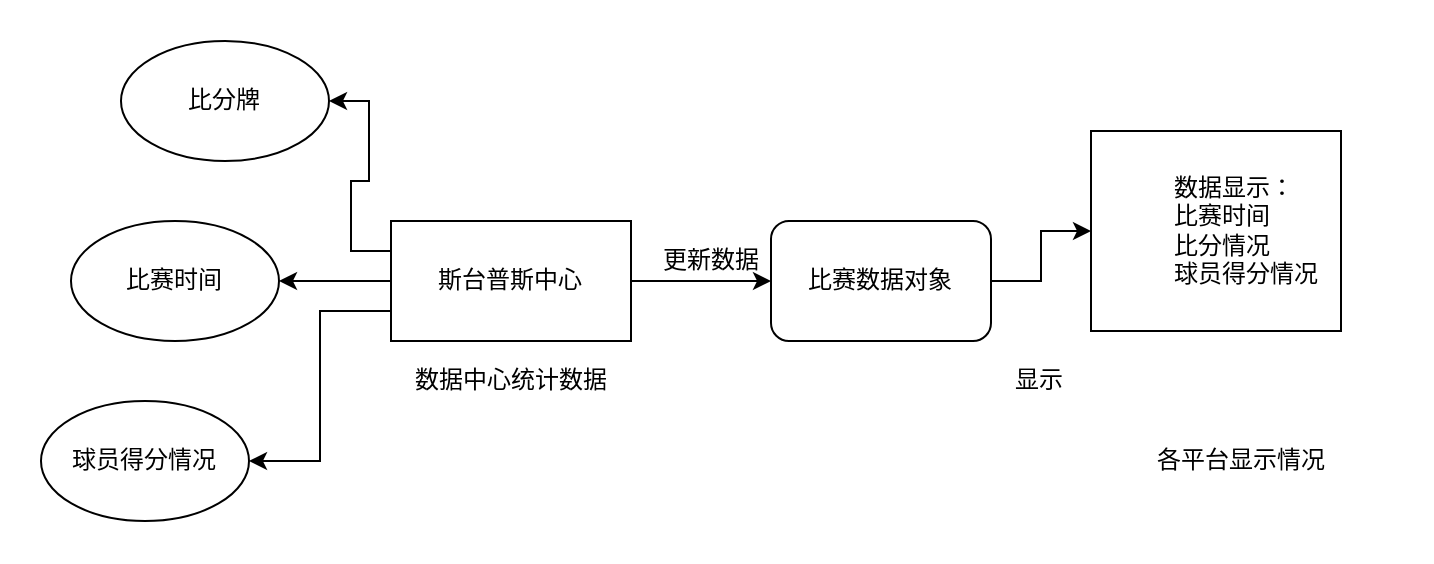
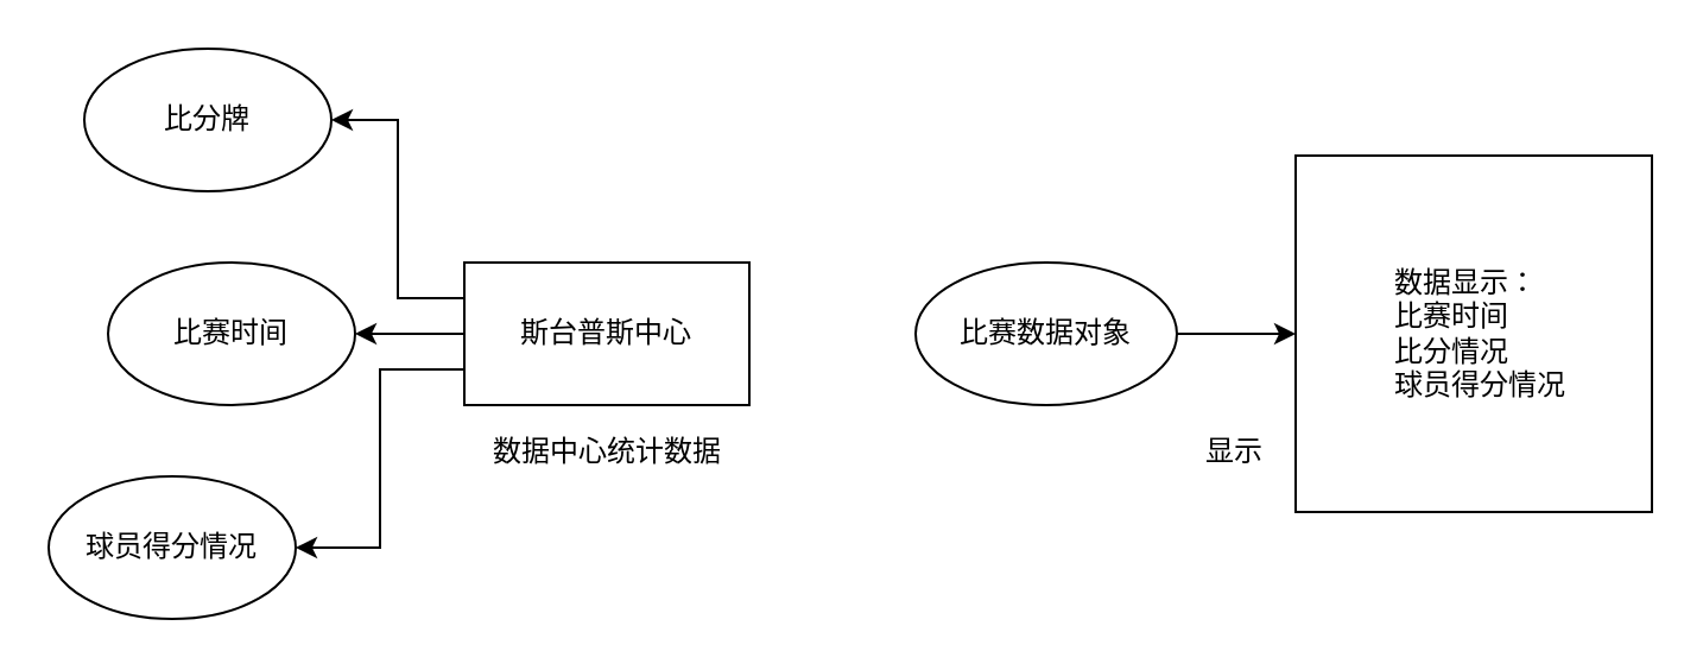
- <mxCell id="6" value="比分牌" style="ellipse;whiteSpace=wrap;html=1;rounded=0;" parent="1" vertex="1"><mxGeometry x="60" y="20" width="104" height="60" as="geometry" /></mxCell>
+ <mxCell id="6" value="比分牌" style="ellipse;whiteSpace=wrap;html=1;rounded=0;" parent="1" vertex="1"><mxGeometry x="35" y="20" width="104" height="60" as="geometry" /></mxCell>
- <mxCell id="12" value="&lt;blockquote style=&quot;margin: 0 0 0 40px ; border: none ; padding: 0px&quot;&gt;&lt;div&gt;&lt;span&gt;数据显示：&lt;/span&gt;&lt;/div&gt;比赛时间&lt;div&gt;&lt;span&gt;比分情况&lt;/span&gt;&lt;/div&gt;&lt;div&gt;&lt;span&gt;球员得分情况&lt;/span&gt;&lt;/div&gt;&lt;/blockquote&gt;" style="whiteSpace=wrap;html=1;aspect=fixed;align=left;" parent="1" vertex="1"><mxGeometry x="545" y="65" width="125" height="100" as="geometry" /></mxCell>
+ <mxCell id="12" value="&lt;blockquote style=&quot;margin: 0 0 0 40px ; border: none ; padding: 0px&quot;&gt;&lt;div&gt;&lt;span&gt;数据显示：&lt;/span&gt;&lt;/div&gt;比赛时间&lt;div&gt;&lt;span&gt;比分情况&lt;/span&gt;&lt;/div&gt;&lt;div&gt;&lt;span&gt;球员得分情况&lt;/span&gt;&lt;/div&gt;&lt;/blockquote&gt;" style="whiteSpace=wrap;html=1;aspect=fixed;align=left;" parent="1" vertex="1"><mxGeometry x="545" y="65" width="150" height="150" as="geometry" /></mxCell>
- <mxCell id="14" value="更新数据" style="text;html=1;align=center;verticalAlign=middle;resizable=0;points=[];autosize=1;strokeColor=none;fillColor=none;" parent="1" vertex="1"><mxGeometry x="325" y="120" width="60" height="20" as="geometry" /></mxCell>
- <mxCell id="11" value="比赛时间" style="ellipse;whiteSpace=wrap;html=1;rounded=0;" parent="1" vertex="1"><mxGeometry x="35" y="110" width="104" height="60" as="geometry" /></mxCell>
+ <mxCell id="11" value="比赛时间" style="ellipse;whiteSpace=wrap;html=1;rounded=0;" parent="1" vertex="1"><mxGeometry x="45" y="110" width="104" height="60" as="geometry" /></mxCell>
- <mxCell id="7" style="edgeStyle=orthogonalEdgeStyle;rounded=0;orthogonalLoop=1;jettySize=auto;html=1;exitX=1;exitY=0.5;exitDx=0;exitDy=0;entryX=0;entryY=0.5;entryDx=0;entryDy=0;" parent="1" source="5" target="9" edge="1"><mxGeometry relative="1" as="geometry"><mxPoint x="385" y="240" as="targetPoint" /></mxGeometry></mxCell>
- <mxCell id="9" value="比赛数据对象" style="whiteSpace=wrap;html=1;rounded=1;" parent="1" vertex="1"><mxGeometry x="385" y="110" width="110" height="60" as="geometry" /></mxCell>
+ <mxCell id="9" value="比赛数据对象" style="ellipse;whiteSpace=wrap;html=1;rounded=0;" parent="1" vertex="1"><mxGeometry x="385" y="110" width="110" height="60" as="geometry" /></mxCell>
- <mxCell id="13" value="各平台显示情况" style="text;html=1;align=center;verticalAlign=middle;resizable=0;points=[];autosize=1;strokeColor=none;fillColor=none;" parent="1" vertex="1"><mxGeometry x="570" y="220" width="100" height="20" as="geometry" /></mxCell>
